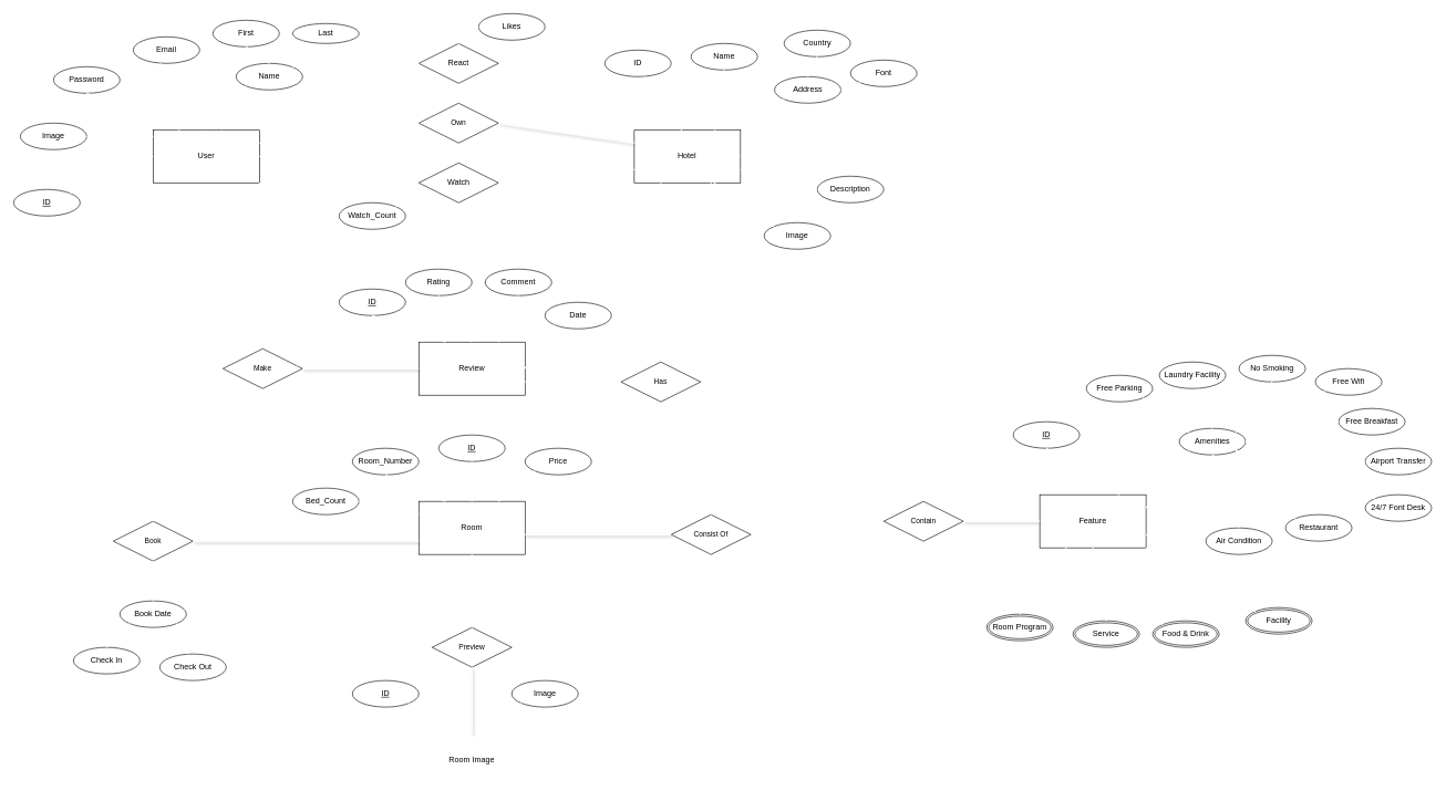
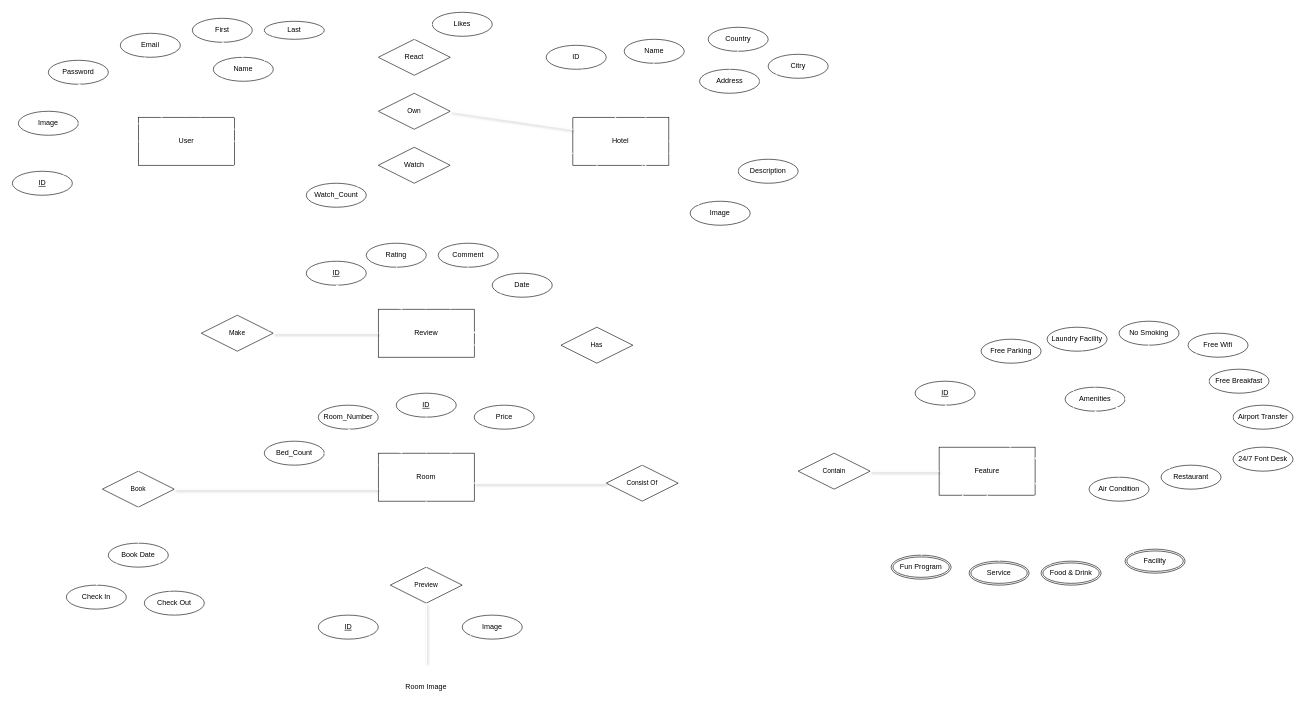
- <mxCell id="24" value="Font" style="ellipse;whiteSpace=wrap;html=1;align=center;" parent="1" vertex="1"><mxGeometry x="1280" y="90" width="100" height="40" as="geometry" /></mxCell>
+ <mxCell id="24" value="Citry" style="ellipse;whiteSpace=wrap;html=1;align=center;" parent="1" vertex="1"><mxGeometry x="1280" y="90" width="100" height="40" as="geometry" /></mxCell>
- <mxCell id="90" value="Room Program" style="ellipse;shape=doubleEllipse;margin=3;whiteSpace=wrap;html=1;align=center;" parent="1" vertex="1"><mxGeometry x="1485" y="925" width="100" height="40" as="geometry" /></mxCell>
+ <mxCell id="90" value="Fun Program" style="ellipse;shape=doubleEllipse;margin=3;whiteSpace=wrap;html=1;align=center;" parent="1" vertex="1"><mxGeometry x="1485" y="925" width="100" height="40" as="geometry" /></mxCell>
